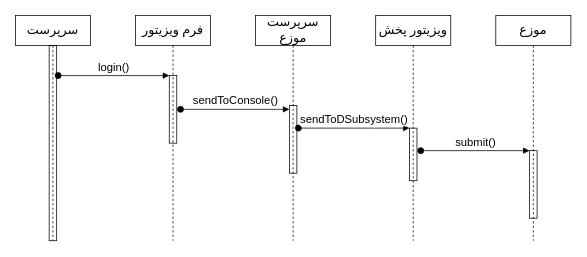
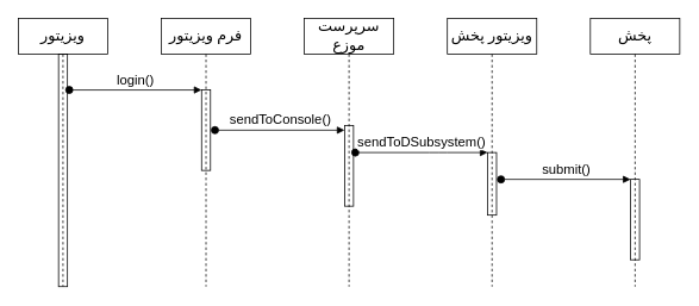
- <mxCell id="2" value="&lt;font style=&quot;font-size: 17px&quot; face=&quot;b titr&quot;&gt;سرپرست&lt;/font&gt;" style="shape=umlLifeline;perimeter=lifelinePerimeter;whiteSpace=wrap;html=1;container=1;collapsible=0;recursiveResize=0;outlineConnect=0;fillColor=none;gradientColor=none;fontSize=15;align=center;" vertex="1" parent="1"><mxGeometry x="20" y="20" width="100" height="300" as="geometry" /></mxCell>
+ <mxCell id="2" value="&lt;font style=&quot;font-size: 17px&quot; face=&quot;b titr&quot;&gt;ویزیتور&lt;/font&gt;" style="shape=umlLifeline;perimeter=lifelinePerimeter;whiteSpace=wrap;html=1;container=1;collapsible=0;recursiveResize=0;outlineConnect=0;fillColor=none;gradientColor=none;fontSize=15;align=center;" vertex="1" parent="1"><mxGeometry x="20" y="20" width="100" height="300" as="geometry" /></mxCell>
- <mxCell id="8" value="&lt;font style=&quot;font-size: 17px&quot; face=&quot;b titr&quot;&gt;موزع&lt;/font&gt;" style="shape=umlLifeline;perimeter=lifelinePerimeter;whiteSpace=wrap;html=1;container=1;collapsible=0;recursiveResize=0;outlineConnect=0;fillColor=none;gradientColor=none;fontSize=15;align=center;" vertex="1" parent="1"><mxGeometry x="660" y="20" width="100" height="300" as="geometry" /></mxCell>
+ <mxCell id="8" value="&lt;font style=&quot;font-size: 17px&quot; face=&quot;b titr&quot;&gt;پخش&lt;/font&gt;" style="shape=umlLifeline;perimeter=lifelinePerimeter;whiteSpace=wrap;html=1;container=1;collapsible=0;recursiveResize=0;outlineConnect=0;fillColor=none;gradientColor=none;fontSize=15;align=center;" vertex="1" parent="1"><mxGeometry x="660" y="20" width="100" height="300" as="geometry" /></mxCell>
